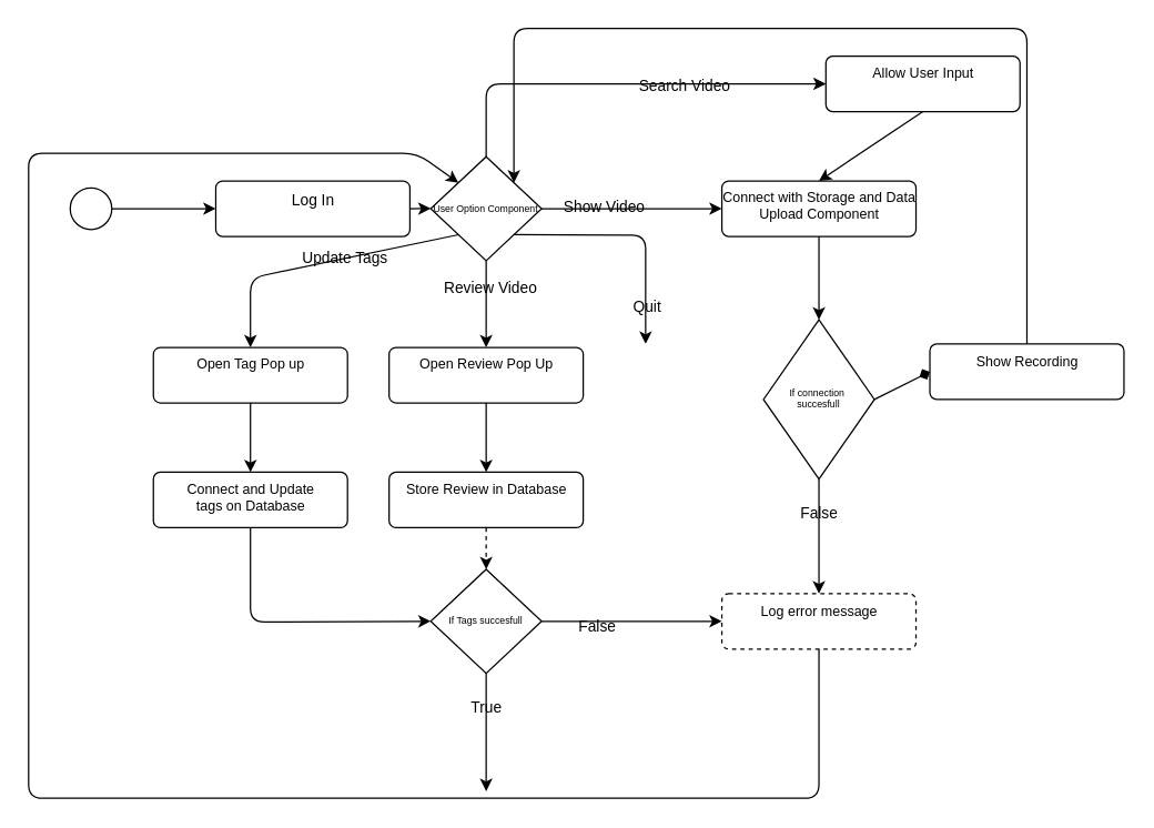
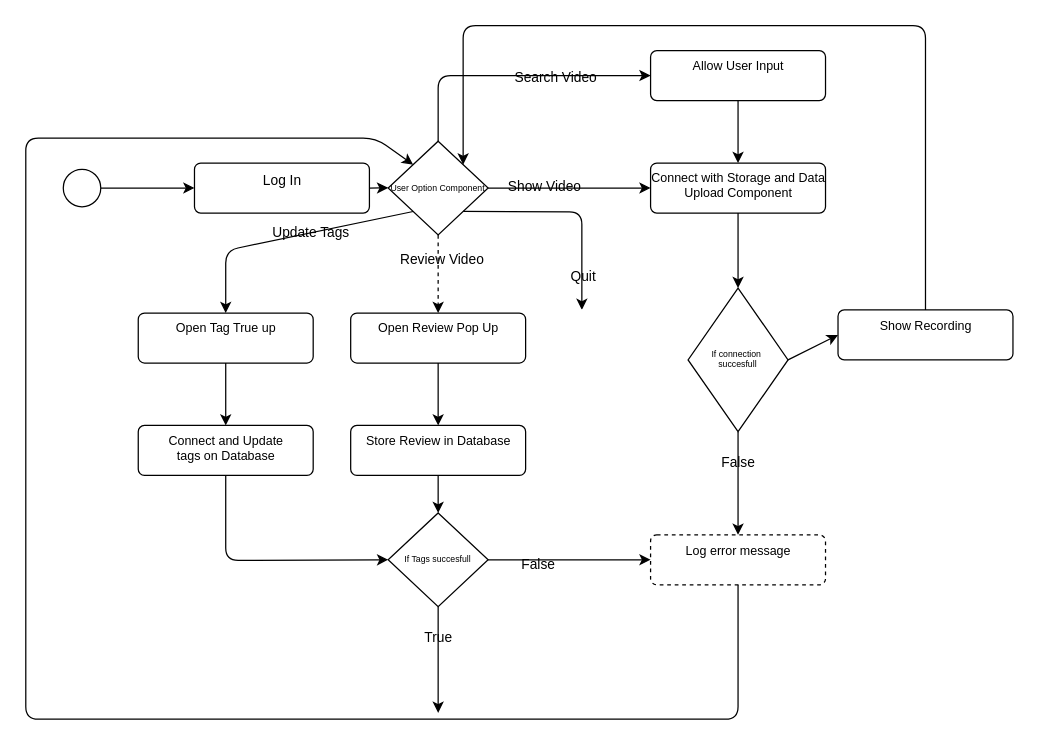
- <mxCell id="37" value="&lt;font size=&quot;1&quot;&gt;Allow User Input&lt;br&gt;&lt;/font&gt;" style="html=1;align=center;verticalAlign=top;rounded=1;absoluteArcSize=1;arcSize=10;dashed=0;fontSize=7;fillColor=none;" vertex="1" parent="1"><mxGeometry x="595" y="40" width="140" height="40" as="geometry" /></mxCell>
+ <mxCell id="37" value="&lt;font size=&quot;1&quot;&gt;Allow User Input&lt;br&gt;&lt;/font&gt;" style="html=1;align=center;verticalAlign=top;rounded=1;absoluteArcSize=1;arcSize=10;dashed=0;fontSize=7;fillColor=none;" vertex="1" parent="1"><mxGeometry x="520" y="40" width="140" height="40" as="geometry" /></mxCell>
- <mxCell id="21" style="edgeStyle=none;html=1;exitX=0.5;exitY=1;exitDx=0;exitDy=0;fontSize=11;entryX=0.5;entryY=0;entryDx=0;entryDy=0;" edge="1" parent="1" source="29" target="13"><mxGeometry relative="1" as="geometry"><mxPoint x="350" y="260" as="targetPoint" /></mxGeometry></mxCell>
+ <mxCell id="21" style="edgeStyle=none;html=1;exitX=0.5;exitY=1;exitDx=0;exitDy=0;fontSize=11;entryX=0.5;entryY=0;entryDx=0;entryDy=0;dashed=1;" edge="1" parent="1" source="29" target="13"><mxGeometry relative="1" as="geometry"><mxPoint x="350" y="260" as="targetPoint" /></mxGeometry></mxCell>
- <mxCell id="39" value="&lt;font size=&quot;1&quot;&gt;Open Tag Pop up&lt;/font&gt;" style="html=1;align=center;verticalAlign=top;rounded=1;absoluteArcSize=1;arcSize=10;dashed=0;fontSize=7;fillColor=none;" vertex="1" parent="1"><mxGeometry x="110" y="250" width="140" height="40" as="geometry" /></mxCell>
+ <mxCell id="39" value="&lt;font size=&quot;1&quot;&gt;Open Tag True up&lt;/font&gt;" style="html=1;align=center;verticalAlign=top;rounded=1;absoluteArcSize=1;arcSize=10;dashed=0;fontSize=7;fillColor=none;" vertex="1" parent="1"><mxGeometry x="110" y="250" width="140" height="40" as="geometry" /></mxCell>
- <mxCell id="32" style="edgeStyle=none;html=1;exitX=1;exitY=0.5;exitDx=0;exitDy=0;entryX=0;entryY=0.5;entryDx=0;entryDy=0;endArrow=diamond;" edge="1" parent="1" source="33" target="35"><mxGeometry relative="1" as="geometry"><mxPoint x="670" y="268" as="targetPoint" /></mxGeometry></mxCell>
+ <mxCell id="32" style="edgeStyle=none;html=1;exitX=1;exitY=0.5;exitDx=0;exitDy=0;entryX=0;entryY=0.5;entryDx=0;entryDy=0;" edge="1" parent="1" source="33" target="35"><mxGeometry relative="1" as="geometry"><mxPoint x="670" y="268" as="targetPoint" /></mxGeometry></mxCell>
- <mxCell id="10" style="edgeStyle=none;html=1;exitX=0.5;exitY=1;exitDx=0;exitDy=0;entryX=0.5;entryY=0;entryDx=0;entryDy=0;fontSize=11;dashed=1;" edge="1" parent="1" source="11" target="9"><mxGeometry relative="1" as="geometry" /></mxCell>
+ <mxCell id="10" style="edgeStyle=none;html=1;exitX=0.5;exitY=1;exitDx=0;exitDy=0;entryX=0.5;entryY=0;entryDx=0;entryDy=0;fontSize=11;" edge="1" parent="1" source="11" target="9"><mxGeometry relative="1" as="geometry" /></mxCell>
